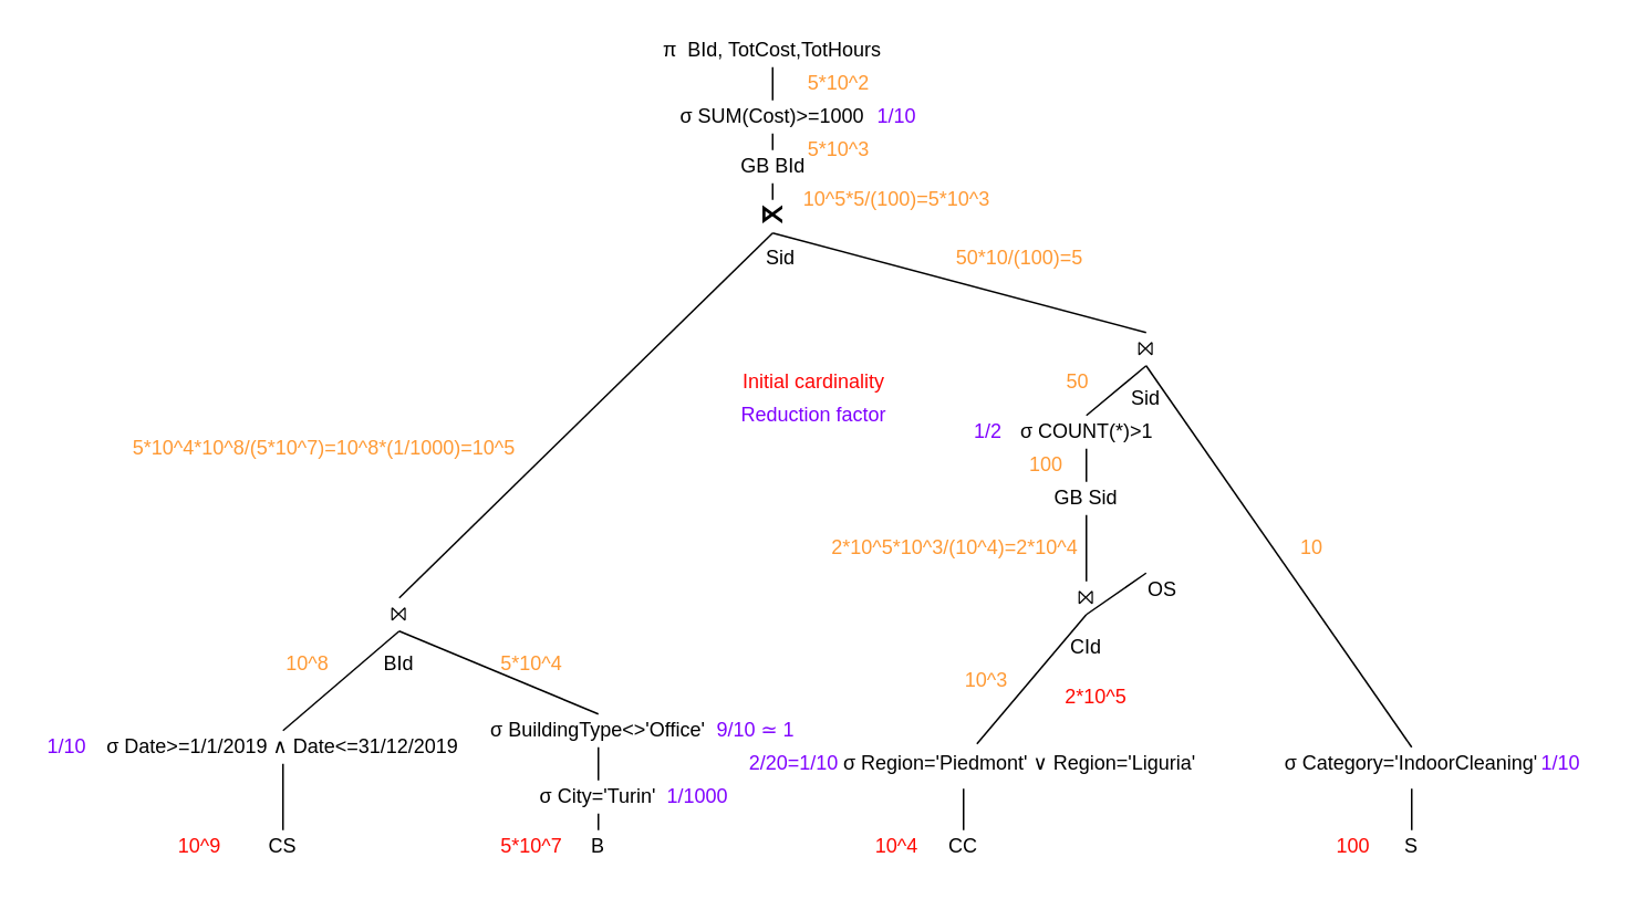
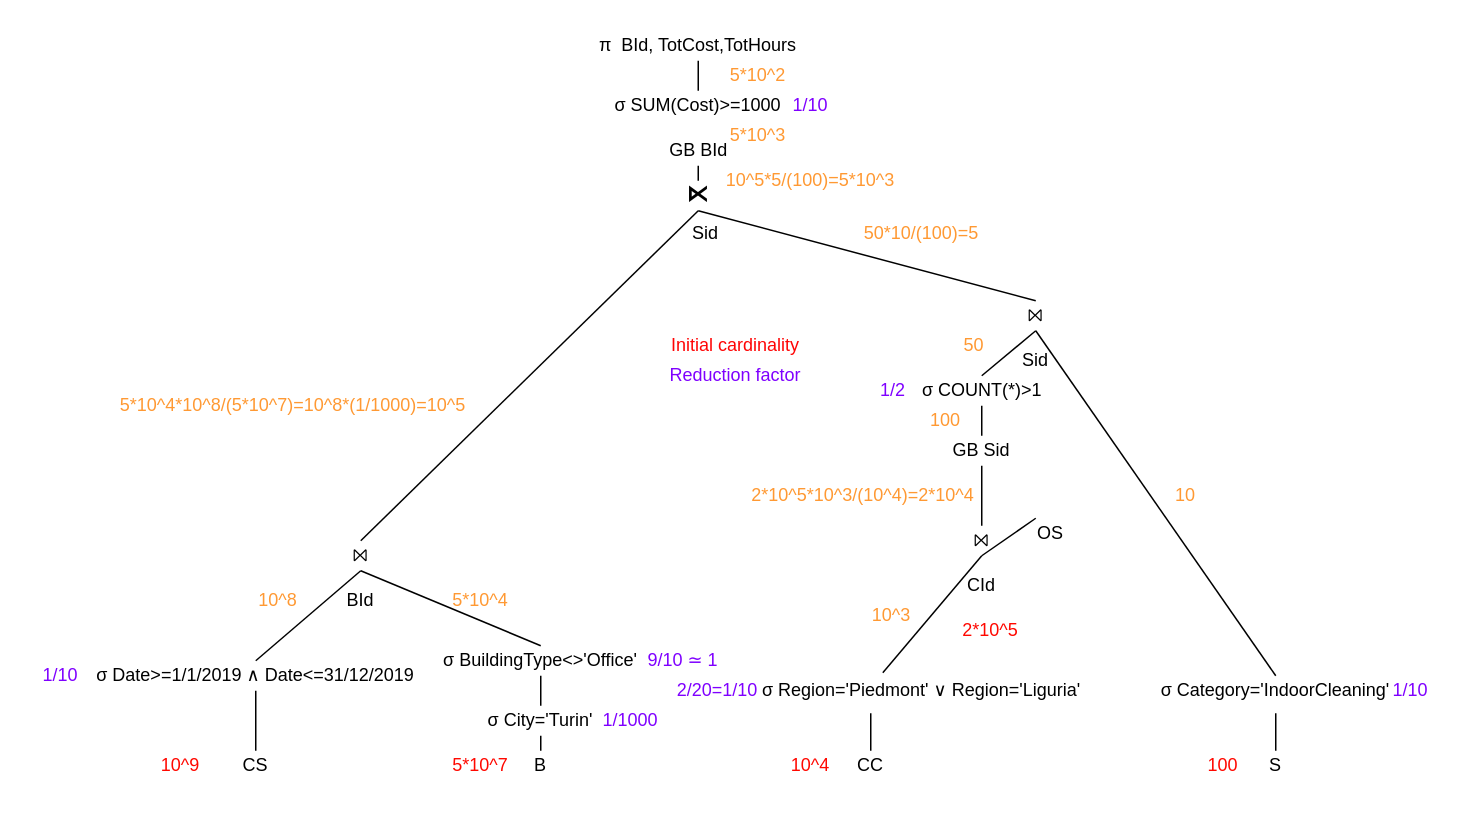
- <mxCell id="36" value="" style="endArrow=none;html=1;exitX=0.5;exitY=0;exitDx=0;exitDy=0;entryX=0.5;entryY=1;entryDx=0;entryDy=0;" edge="1" parent="1" source="32" target="33"><mxGeometry width="50" height="50" relative="1" as="geometry"><mxPoint x="440" y="350" as="sourcePoint" /><mxPoint x="490" y="300" as="targetPoint" /></mxGeometry></mxCell>
